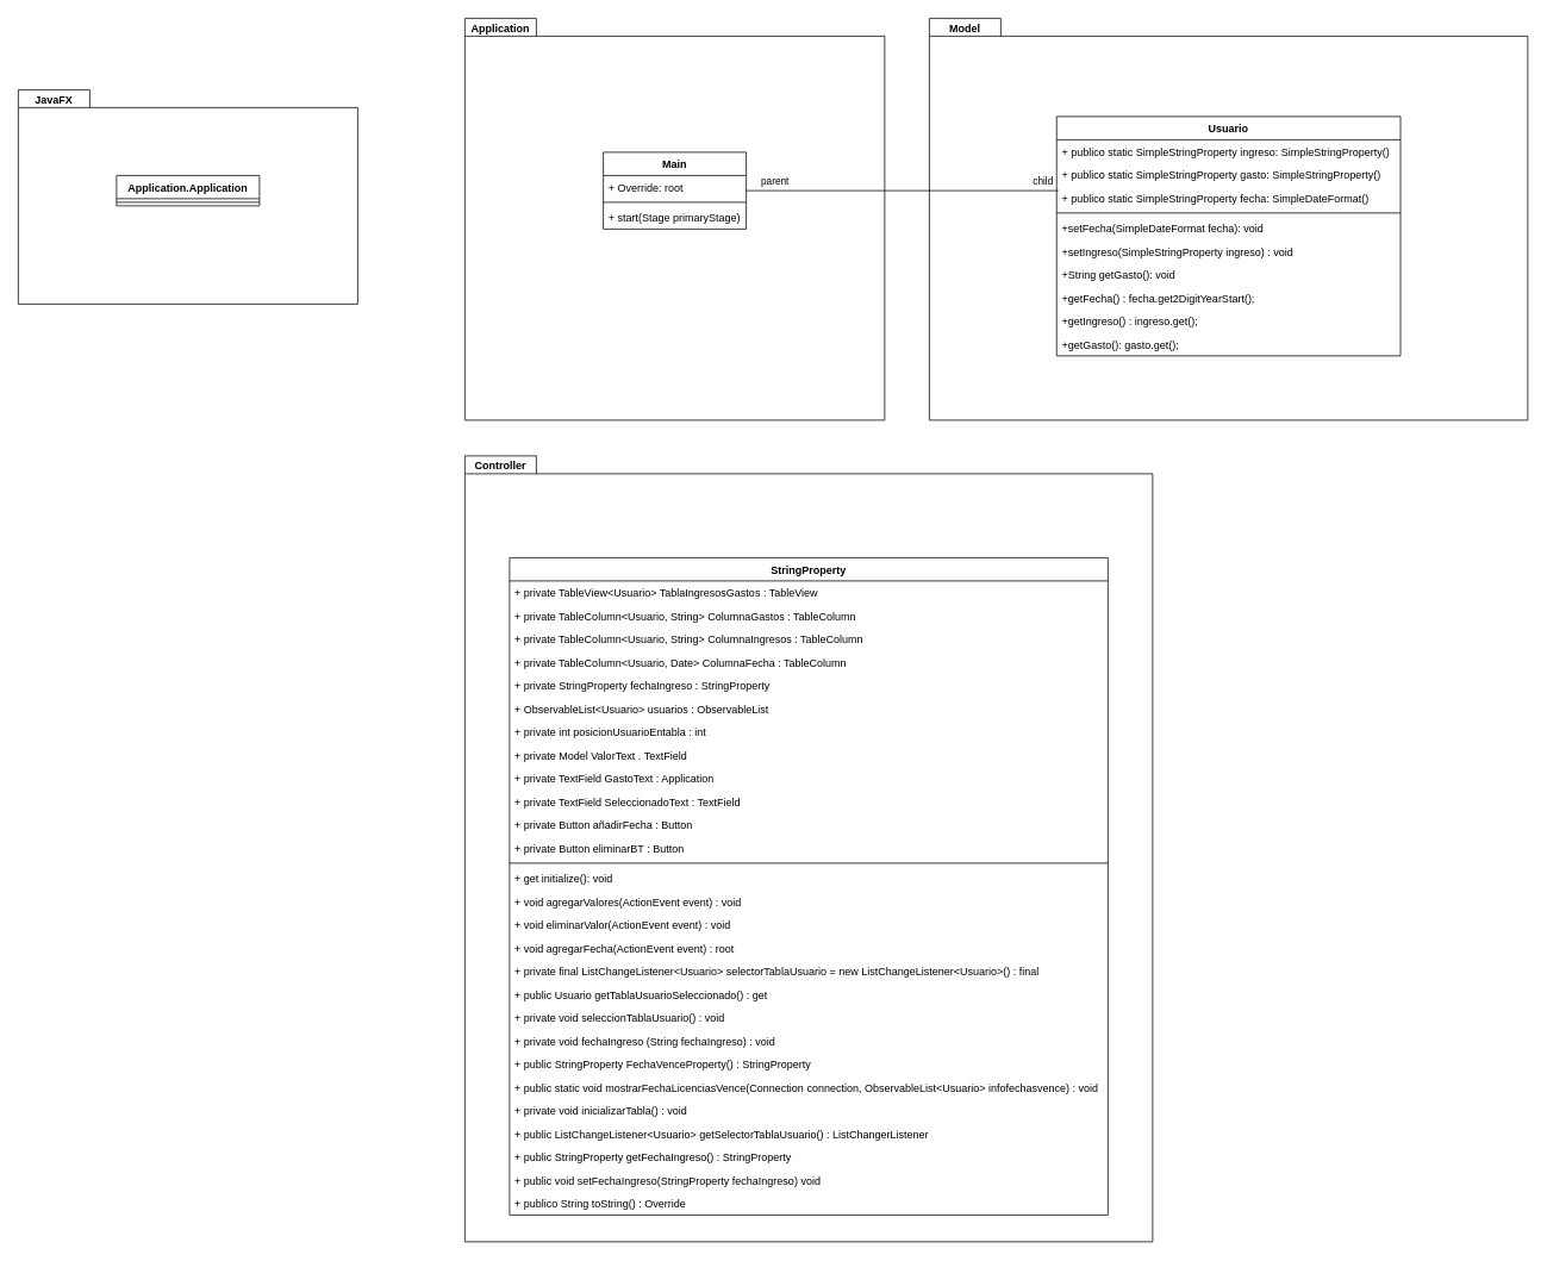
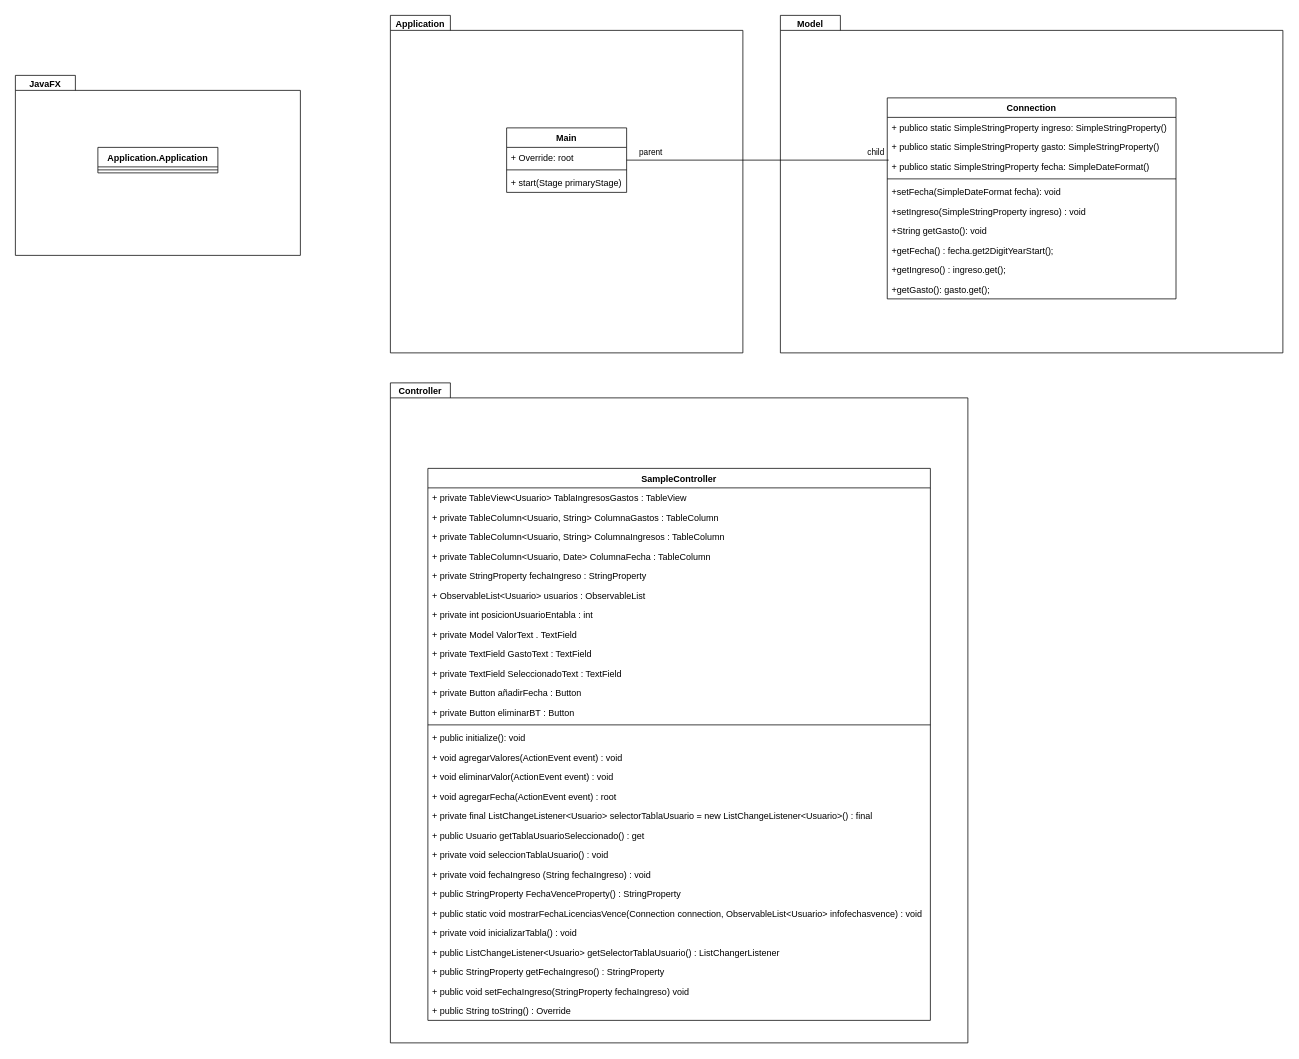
- <mxCell id="45" value="Usuario" style="swimlane;fontStyle=1;align=center;verticalAlign=top;childLayout=stackLayout;horizontal=1;startSize=26;horizontalStack=0;resizeParent=1;resizeParentMax=0;resizeLast=0;collapsible=1;marginBottom=0;" vertex="1" parent="1"><mxGeometry x="1182.5" y="130" width="385" height="268" as="geometry" /></mxCell>
+ <mxCell id="45" value="Connection" style="swimlane;fontStyle=1;align=center;verticalAlign=top;childLayout=stackLayout;horizontal=1;startSize=26;horizontalStack=0;resizeParent=1;resizeParentMax=0;resizeLast=0;collapsible=1;marginBottom=0;" vertex="1" parent="1"><mxGeometry x="1182.5" y="130" width="385" height="268" as="geometry" /></mxCell>
- <mxCell id="16" value="StringProperty" style="swimlane;fontStyle=1;align=center;verticalAlign=top;childLayout=stackLayout;horizontal=1;startSize=26;horizontalStack=0;resizeParent=1;resizeParentMax=0;resizeLast=0;collapsible=1;marginBottom=0;" vertex="1" parent="1"><mxGeometry x="570" y="624" width="670" height="736" as="geometry" /></mxCell>
+ <mxCell id="16" value="SampleController" style="swimlane;fontStyle=1;align=center;verticalAlign=top;childLayout=stackLayout;horizontal=1;startSize=26;horizontalStack=0;resizeParent=1;resizeParentMax=0;resizeLast=0;collapsible=1;marginBottom=0;" vertex="1" parent="1"><mxGeometry x="570" y="624" width="670" height="736" as="geometry" /></mxCell>
- <mxCell id="25" value="+ private TextField GastoText : Application" style="text;strokeColor=none;fillColor=none;align=left;verticalAlign=top;spacingLeft=4;spacingRight=4;overflow=hidden;rotatable=0;points=[[0,0.5],[1,0.5]];portConstraint=eastwest;" vertex="1" parent="16"><mxGeometry y="234" width="670" height="26" as="geometry" /></mxCell>
+ <mxCell id="25" value="+ private TextField GastoText : TextField" style="text;strokeColor=none;fillColor=none;align=left;verticalAlign=top;spacingLeft=4;spacingRight=4;overflow=hidden;rotatable=0;points=[[0,0.5],[1,0.5]];portConstraint=eastwest;" vertex="1" parent="16"><mxGeometry y="234" width="670" height="26" as="geometry" /></mxCell>
- <mxCell id="30" value="+ get initialize(): void" style="text;strokeColor=none;fillColor=none;align=left;verticalAlign=top;spacingLeft=4;spacingRight=4;overflow=hidden;rotatable=0;points=[[0,0.5],[1,0.5]];portConstraint=eastwest;" vertex="1" parent="16"><mxGeometry y="346" width="670" height="26" as="geometry" /></mxCell>
+ <mxCell id="30" value="+ public initialize(): void" style="text;strokeColor=none;fillColor=none;align=left;verticalAlign=top;spacingLeft=4;spacingRight=4;overflow=hidden;rotatable=0;points=[[0,0.5],[1,0.5]];portConstraint=eastwest;" vertex="1" parent="16"><mxGeometry y="346" width="670" height="26" as="geometry" /></mxCell>
- <mxCell id="44" value="+ publico String toString() : Override" style="text;strokeColor=none;fillColor=none;align=left;verticalAlign=top;spacingLeft=4;spacingRight=4;overflow=hidden;rotatable=0;points=[[0,0.5],[1,0.5]];portConstraint=eastwest;" vertex="1" parent="16"><mxGeometry y="710" width="670" height="26" as="geometry" /></mxCell>
+ <mxCell id="44" value="+ public String toString() : Override" style="text;strokeColor=none;fillColor=none;align=left;verticalAlign=top;spacingLeft=4;spacingRight=4;overflow=hidden;rotatable=0;points=[[0,0.5],[1,0.5]];portConstraint=eastwest;" vertex="1" parent="16"><mxGeometry y="710" width="670" height="26" as="geometry" /></mxCell>
